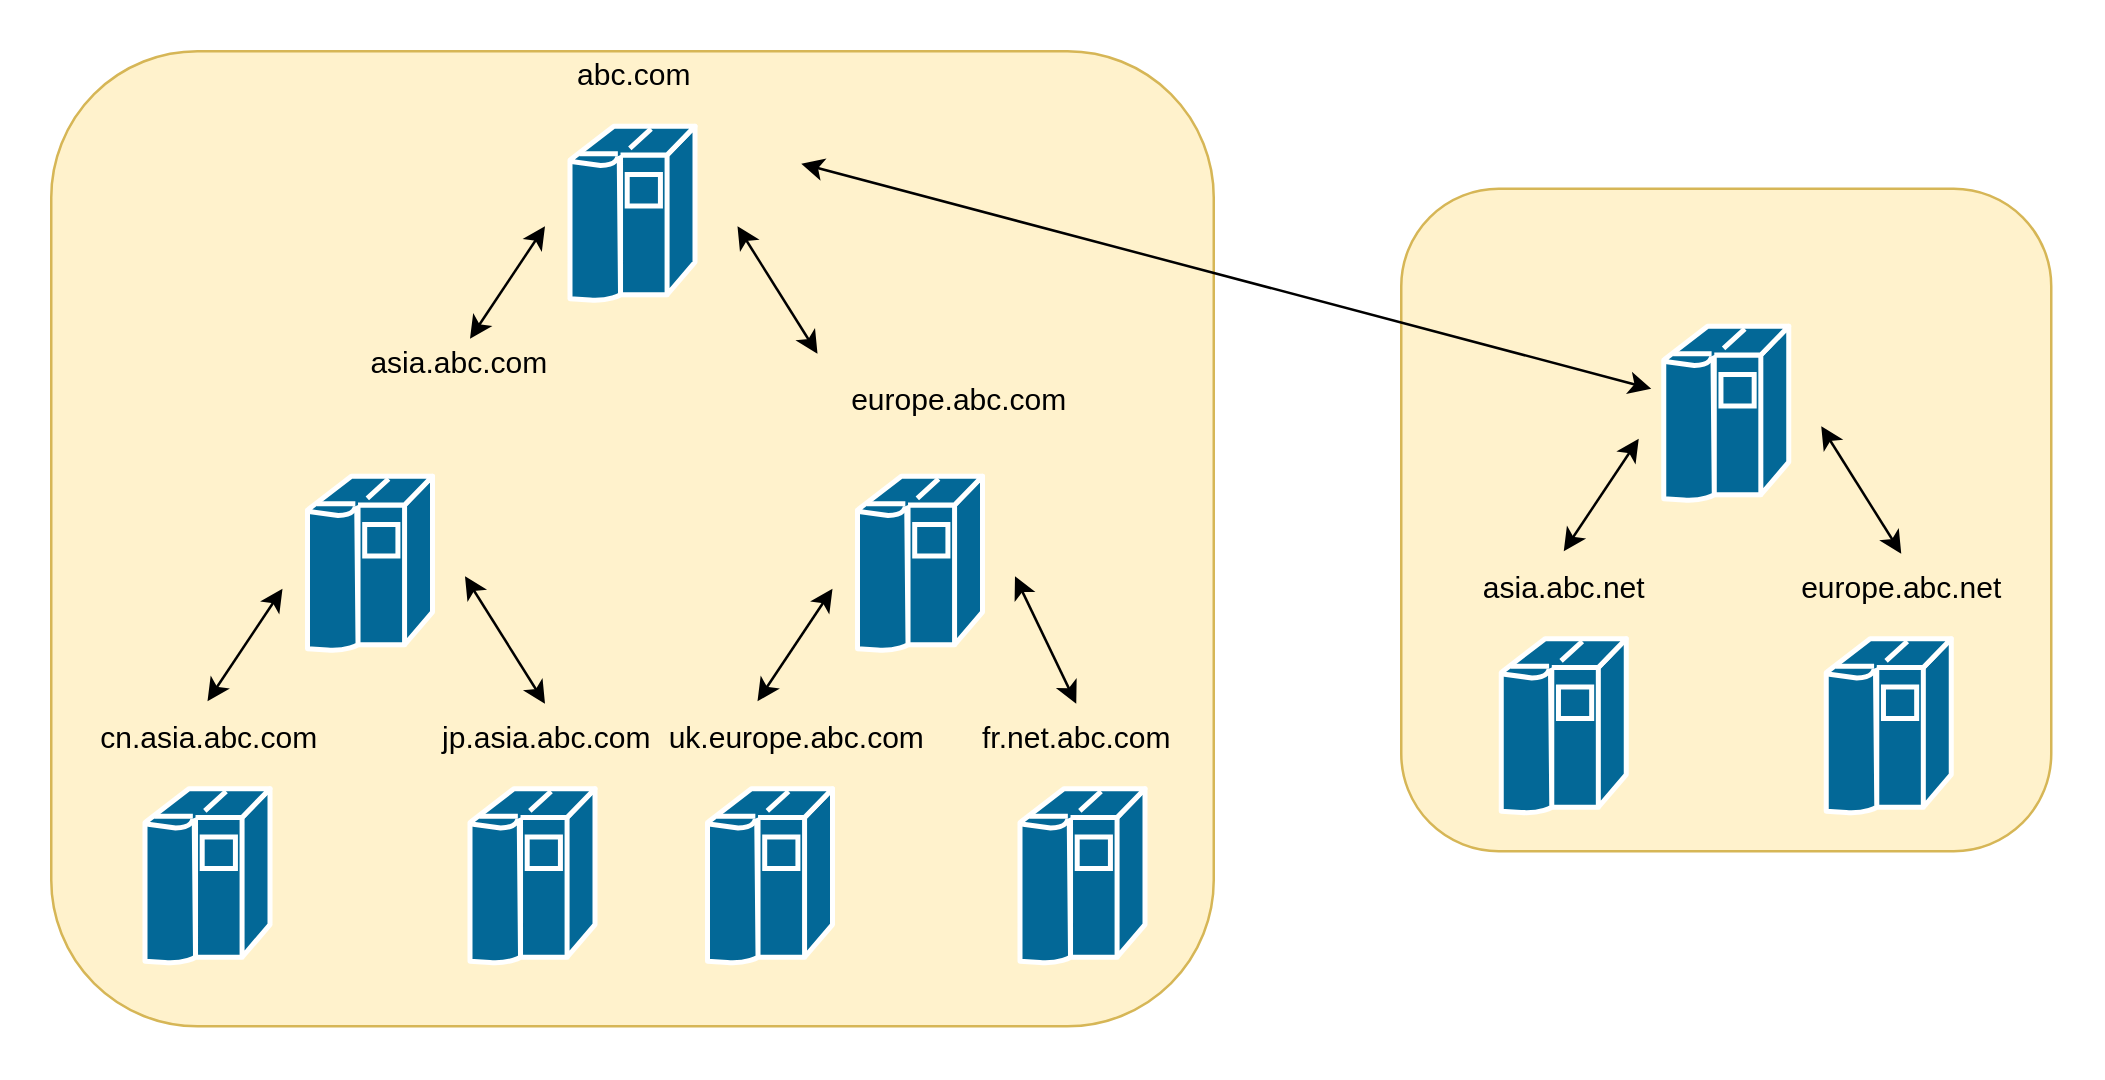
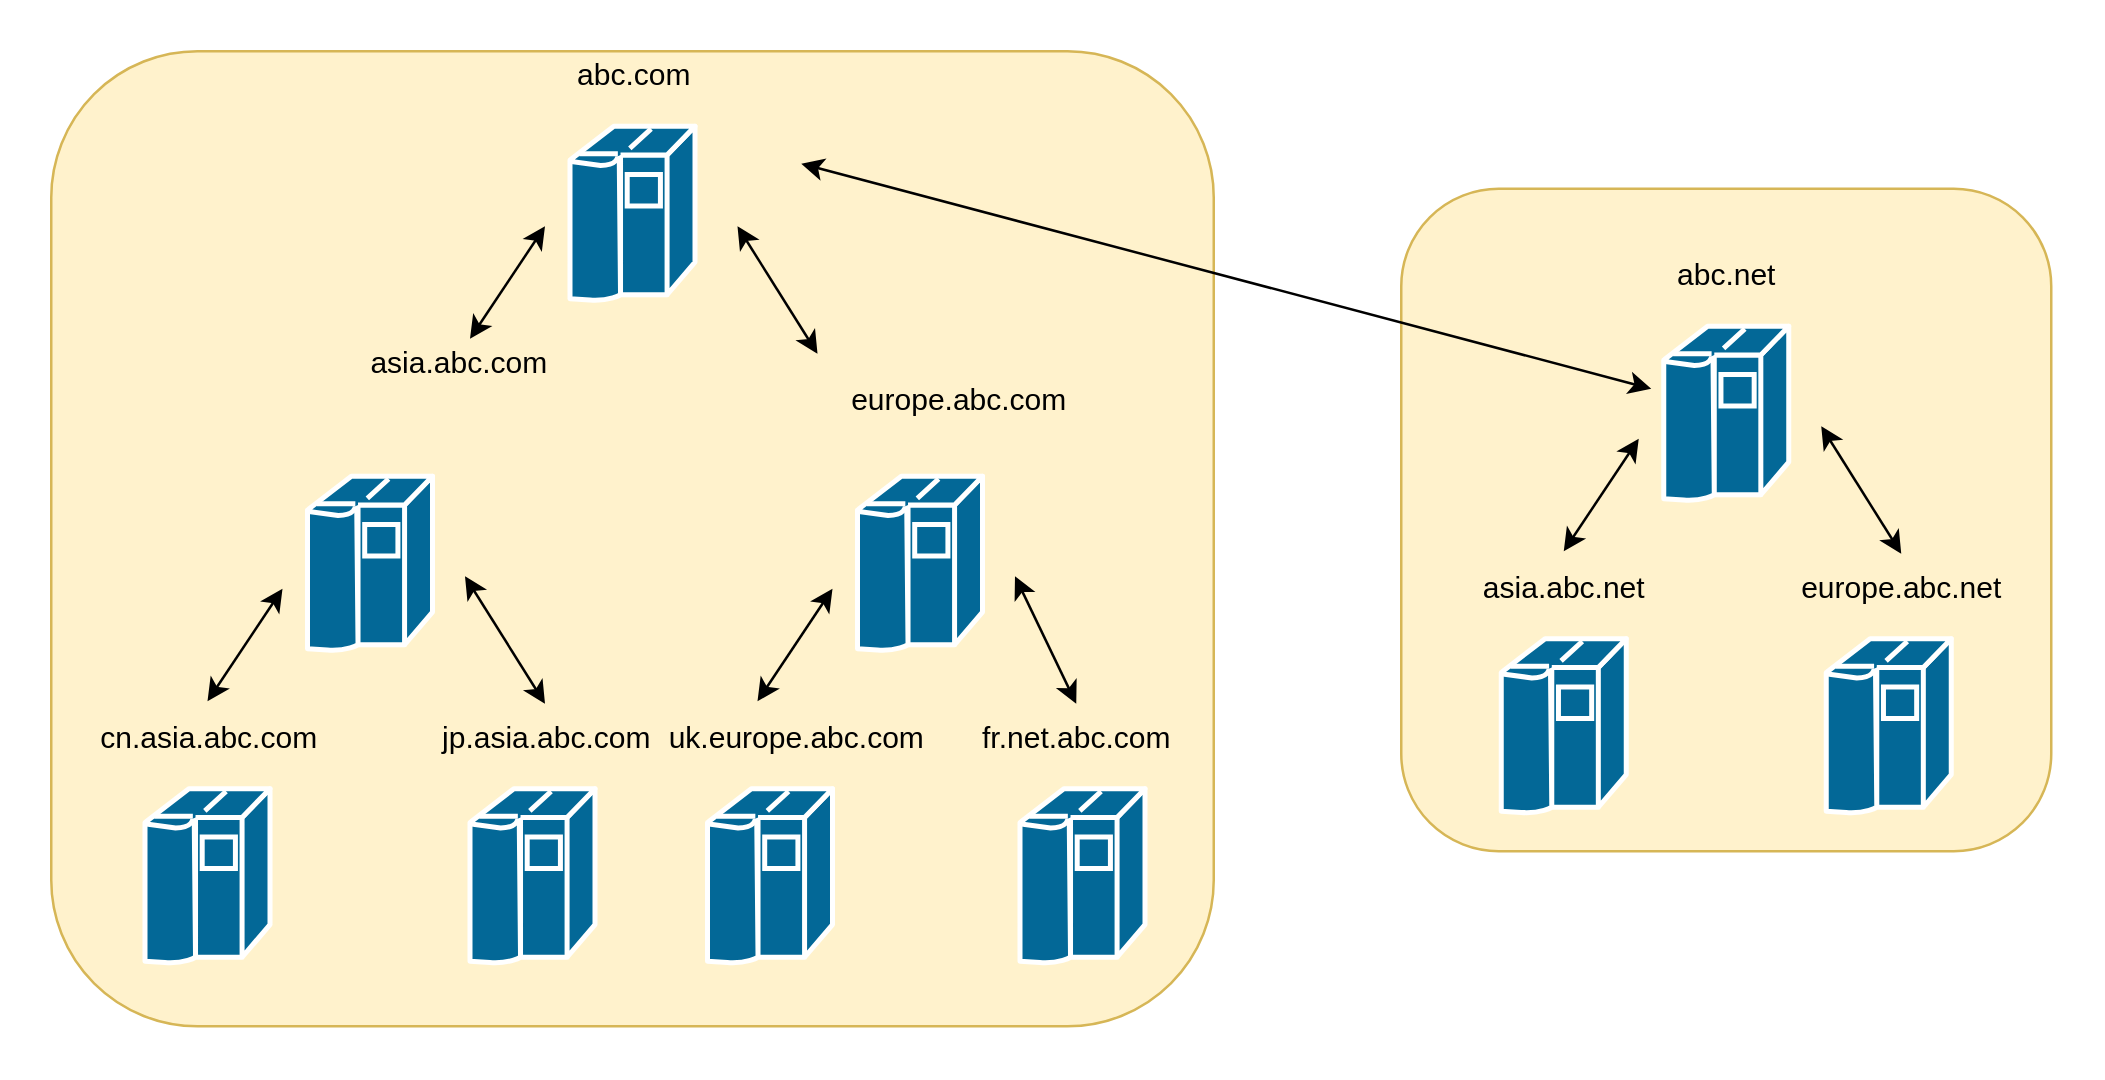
+ <mxCell id="25" value="abc.net" style="text;html=1;align=center;verticalAlign=middle;resizable=0;points=[];autosize=1;" vertex="1" parent="1"><mxGeometry x="665" y="100" width="50" height="20" as="geometry" /></mxCell>
